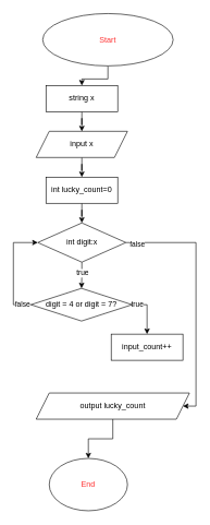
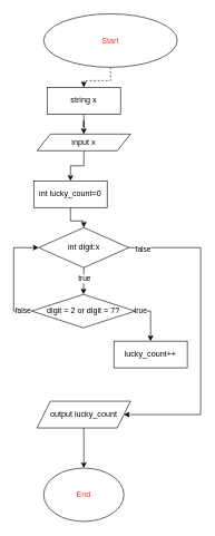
- <mxCell id="2" style="edgeStyle=orthogonalEdgeStyle;rounded=0;orthogonalLoop=1;jettySize=auto;html=1;" edge="1" parent="1" source="3" target="5"><mxGeometry relative="1" as="geometry" /></mxCell>
+ <mxCell id="2" style="edgeStyle=orthogonalEdgeStyle;rounded=0;orthogonalLoop=1;jettySize=auto;html=1;dashed=1;" edge="1" parent="1" source="3" target="5"><mxGeometry relative="1" as="geometry" /></mxCell>
- <mxCell id="7" value="input x" style="shape=parallelogram;perimeter=parallelogramPerimeter;whiteSpace=wrap;html=1;fixedSize=1;" vertex="1" parent="1"><mxGeometry x="55" y="200" width="140" height="40" as="geometry" /></mxCell>
+ <mxCell id="7" value="input x" style="shape=parallelogram;perimeter=parallelogramPerimeter;whiteSpace=wrap;html=1;fixedSize=1;" vertex="1" parent="1"><mxGeometry x="55" y="200" width="140" height="25" as="geometry" /></mxCell>
- <mxCell id="9" value="int lucky_count=0" style="rounded=0;whiteSpace=wrap;html=1;" vertex="1" parent="1"><mxGeometry x="70" y="270" width="110" height="40" as="geometry" /></mxCell>
+ <mxCell id="9" value="int lucky_count=0" style="rounded=0;whiteSpace=wrap;html=1;" vertex="1" parent="1"><mxGeometry x="50" y="270" width="110" height="40" as="geometry" /></mxCell>
- <mxCell id="19" value="digit = 4 or digit = 7?" style="rhombus;whiteSpace=wrap;html=1;" vertex="1" parent="1"><mxGeometry x="47" y="440" width="155" height="50" as="geometry" /></mxCell>
+ <mxCell id="19" value="digit = 2 or digit = 7?" style="rhombus;whiteSpace=wrap;html=1;" vertex="1" parent="1"><mxGeometry x="47" y="440" width="155" height="50" as="geometry" /></mxCell>
- <mxCell id="20" value="input_count++" style="rounded=0;whiteSpace=wrap;html=1;" vertex="1" parent="1"><mxGeometry x="170" y="510" width="110" height="40" as="geometry" /></mxCell>
+ <mxCell id="20" value="lucky_count++" style="rounded=0;whiteSpace=wrap;html=1;" vertex="1" parent="1"><mxGeometry x="170" y="510" width="110" height="40" as="geometry" /></mxCell>
- <mxCell id="23" value="output lucky_count" style="shape=parallelogram;perimeter=parallelogramPerimeter;whiteSpace=wrap;html=1;fixedSize=1;" vertex="1" parent="1"><mxGeometry x="55" y="600" width="235" height="40" as="geometry" /></mxCell>
+ <mxCell id="23" value="output lucky_count" style="shape=parallelogram;perimeter=parallelogramPerimeter;whiteSpace=wrap;html=1;fixedSize=1;" vertex="1" parent="1"><mxGeometry x="55" y="600" width="140" height="40" as="geometry" /></mxCell>
- <mxCell id="21" value="&lt;font color=&quot;#ff3333&quot;&gt;End&lt;/font&gt;" style="ellipse;whiteSpace=wrap;html=1;" vertex="1" parent="1"><mxGeometry x="75" y="700" width="120" height="80" as="geometry" /></mxCell>
+ <mxCell id="21" value="&lt;font color=&quot;#ff3333&quot;&gt;End&lt;/font&gt;" style="ellipse;whiteSpace=wrap;html=1;" vertex="1" parent="1"><mxGeometry x="65" y="700" width="120" height="80" as="geometry" /></mxCell>
